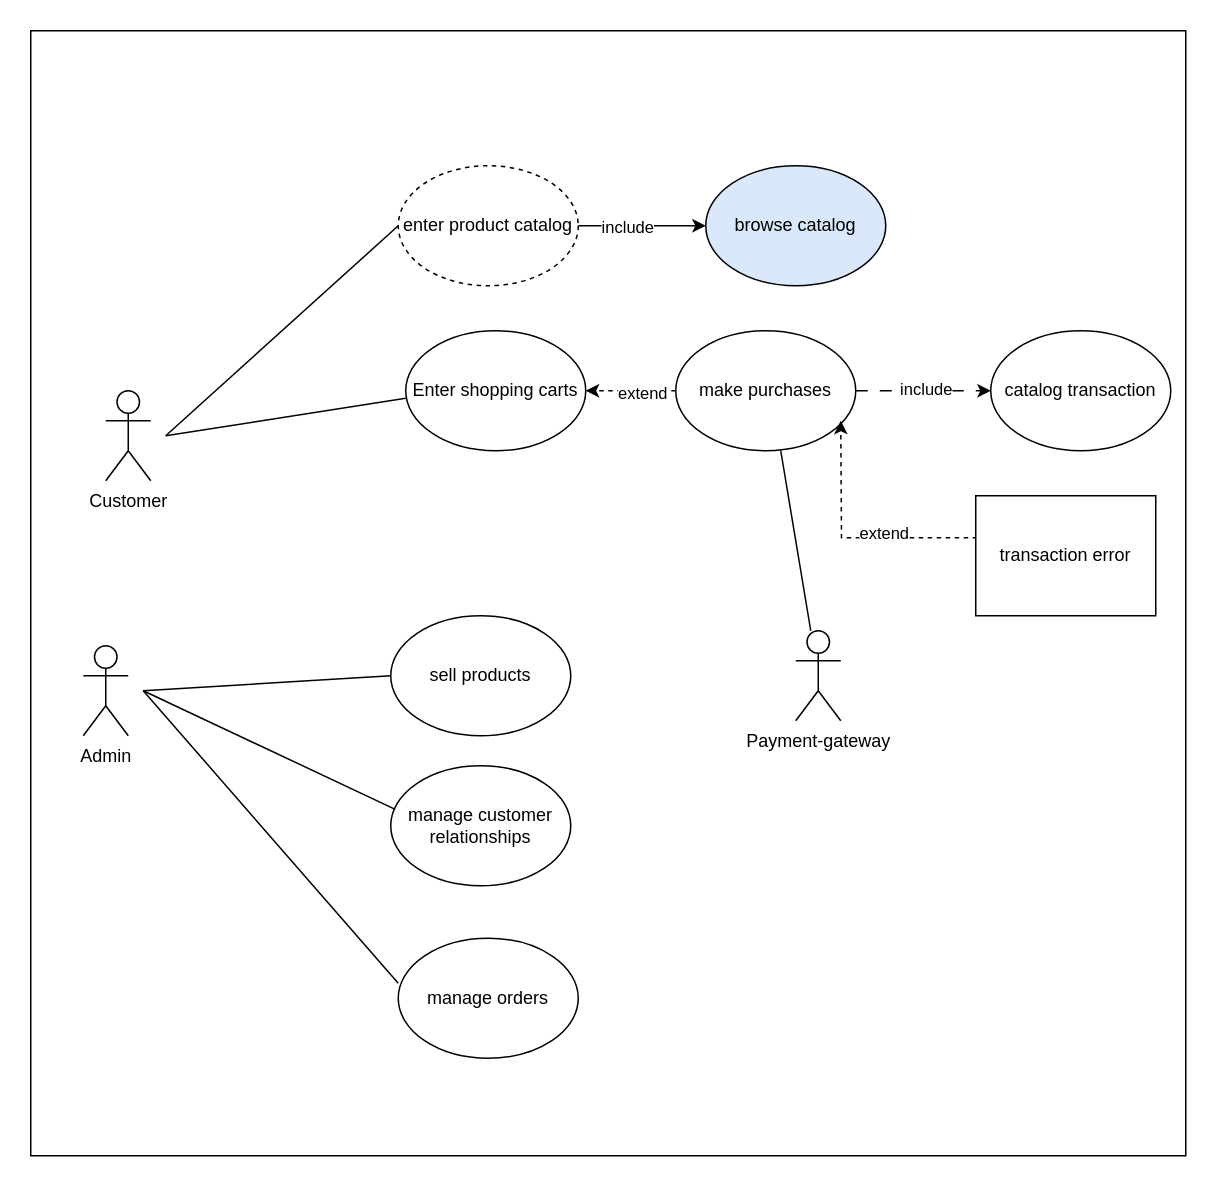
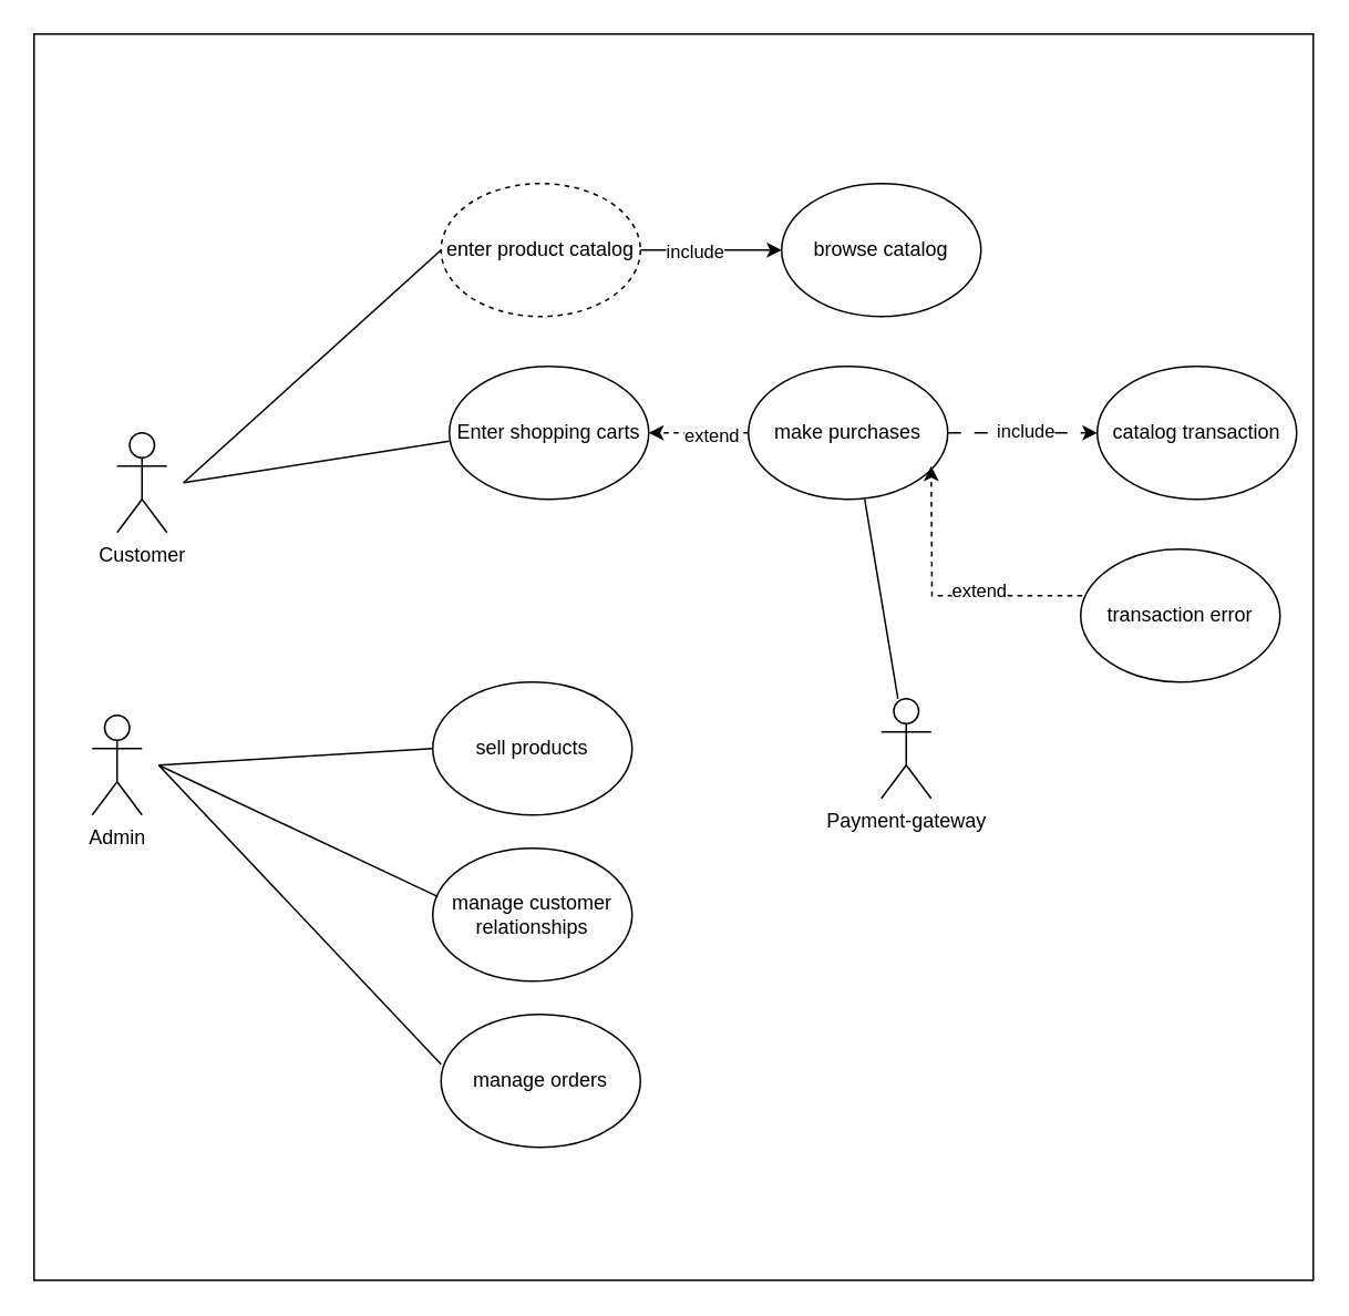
- <mxCell id="17" value="browse catalog" style="ellipse;whiteSpace=wrap;html=1;fillColor=#dae8fc;" vertex="1" parent="1"><mxGeometry x="470" y="110" width="120" height="80" as="geometry" /></mxCell>
+ <mxCell id="17" value="browse catalog" style="ellipse;whiteSpace=wrap;html=1;" vertex="1" parent="1"><mxGeometry x="470" y="110" width="120" height="80" as="geometry" /></mxCell>
- <mxCell id="28" value="transaction error" style="whiteSpace=wrap;html=1;rounded=0;" vertex="1" parent="1"><mxGeometry x="650" y="330" width="120" height="80" as="geometry" /></mxCell>
+ <mxCell id="28" value="transaction error" style="ellipse;whiteSpace=wrap;html=1;" vertex="1" parent="1"><mxGeometry x="650" y="330" width="120" height="80" as="geometry" /></mxCell>
- <mxCell id="19" value="manage orders" style="ellipse;whiteSpace=wrap;html=1;" vertex="1" parent="1"><mxGeometry x="265" y="625" width="120" height="80" as="geometry" /></mxCell>
+ <mxCell id="19" value="manage orders" style="ellipse;whiteSpace=wrap;html=1;" vertex="1" parent="1"><mxGeometry x="265" y="610" width="120" height="80" as="geometry" /></mxCell>
